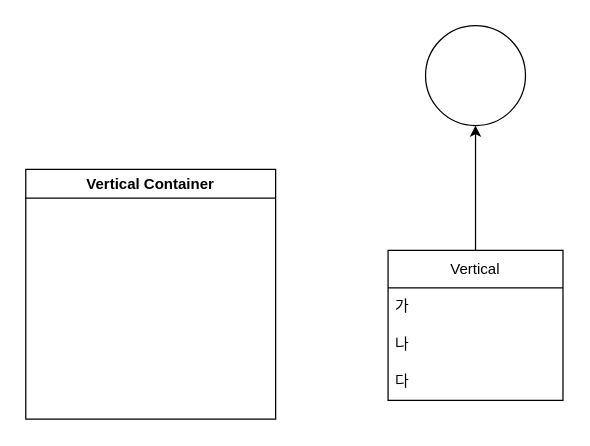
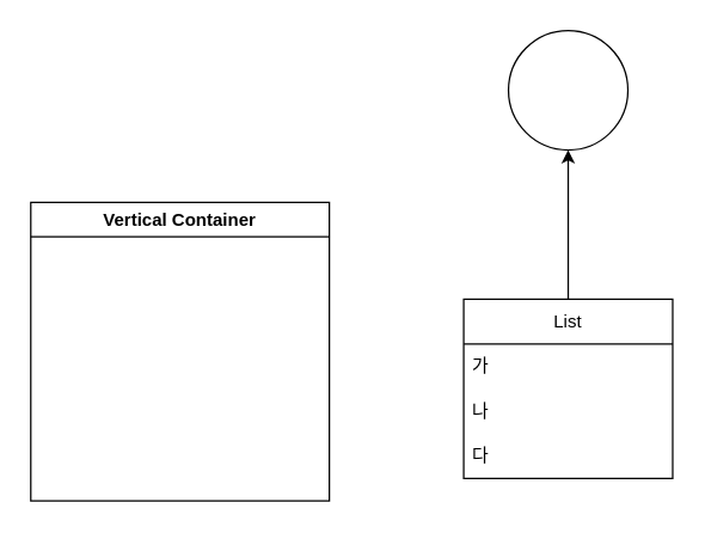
- <mxCell id="3" value="Vertical" style="swimlane;fontStyle=0;childLayout=stackLayout;horizontal=1;startSize=30;horizontalStack=0;resizeParent=1;resizeParentMax=0;resizeLast=0;collapsible=1;marginBottom=0;whiteSpace=wrap;html=1;" vertex="1" parent="1"><mxGeometry x="310" y="200" width="140" height="120" as="geometry" /></mxCell>
+ <mxCell id="3" value="List" style="swimlane;fontStyle=0;childLayout=stackLayout;horizontal=1;startSize=30;horizontalStack=0;resizeParent=1;resizeParentMax=0;resizeLast=0;collapsible=1;marginBottom=0;whiteSpace=wrap;html=1;" vertex="1" parent="1"><mxGeometry x="310" y="200" width="140" height="120" as="geometry" /></mxCell>
